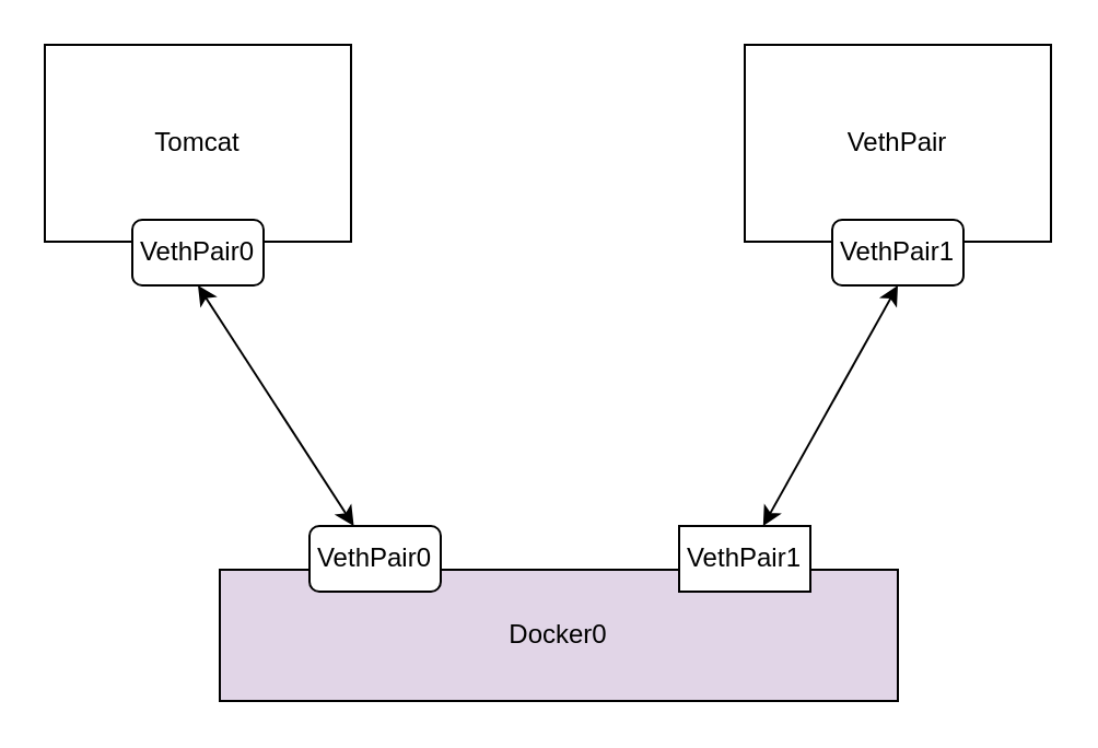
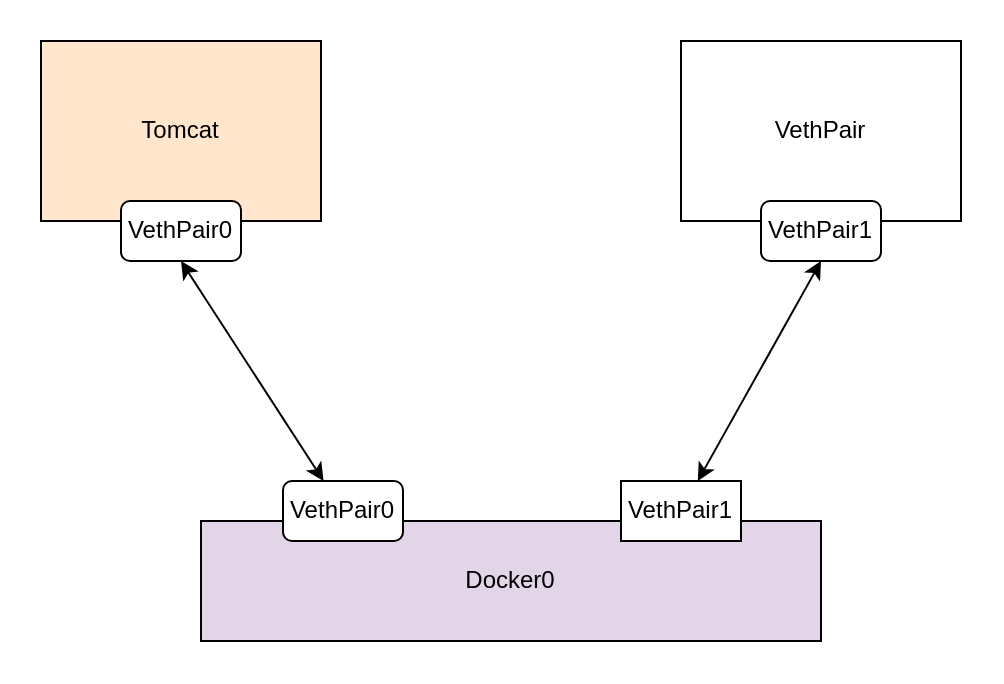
- <mxCell id="2" value="Tomcat" style="rounded=0;whiteSpace=wrap;html=1;" vertex="1" parent="1"><mxGeometry x="20" y="20" width="140" height="90" as="geometry" /></mxCell>
+ <mxCell id="2" value="Tomcat" style="rounded=0;whiteSpace=wrap;html=1;fillColor=#ffe6cc;" vertex="1" parent="1"><mxGeometry x="20" y="20" width="140" height="90" as="geometry" /></mxCell>
